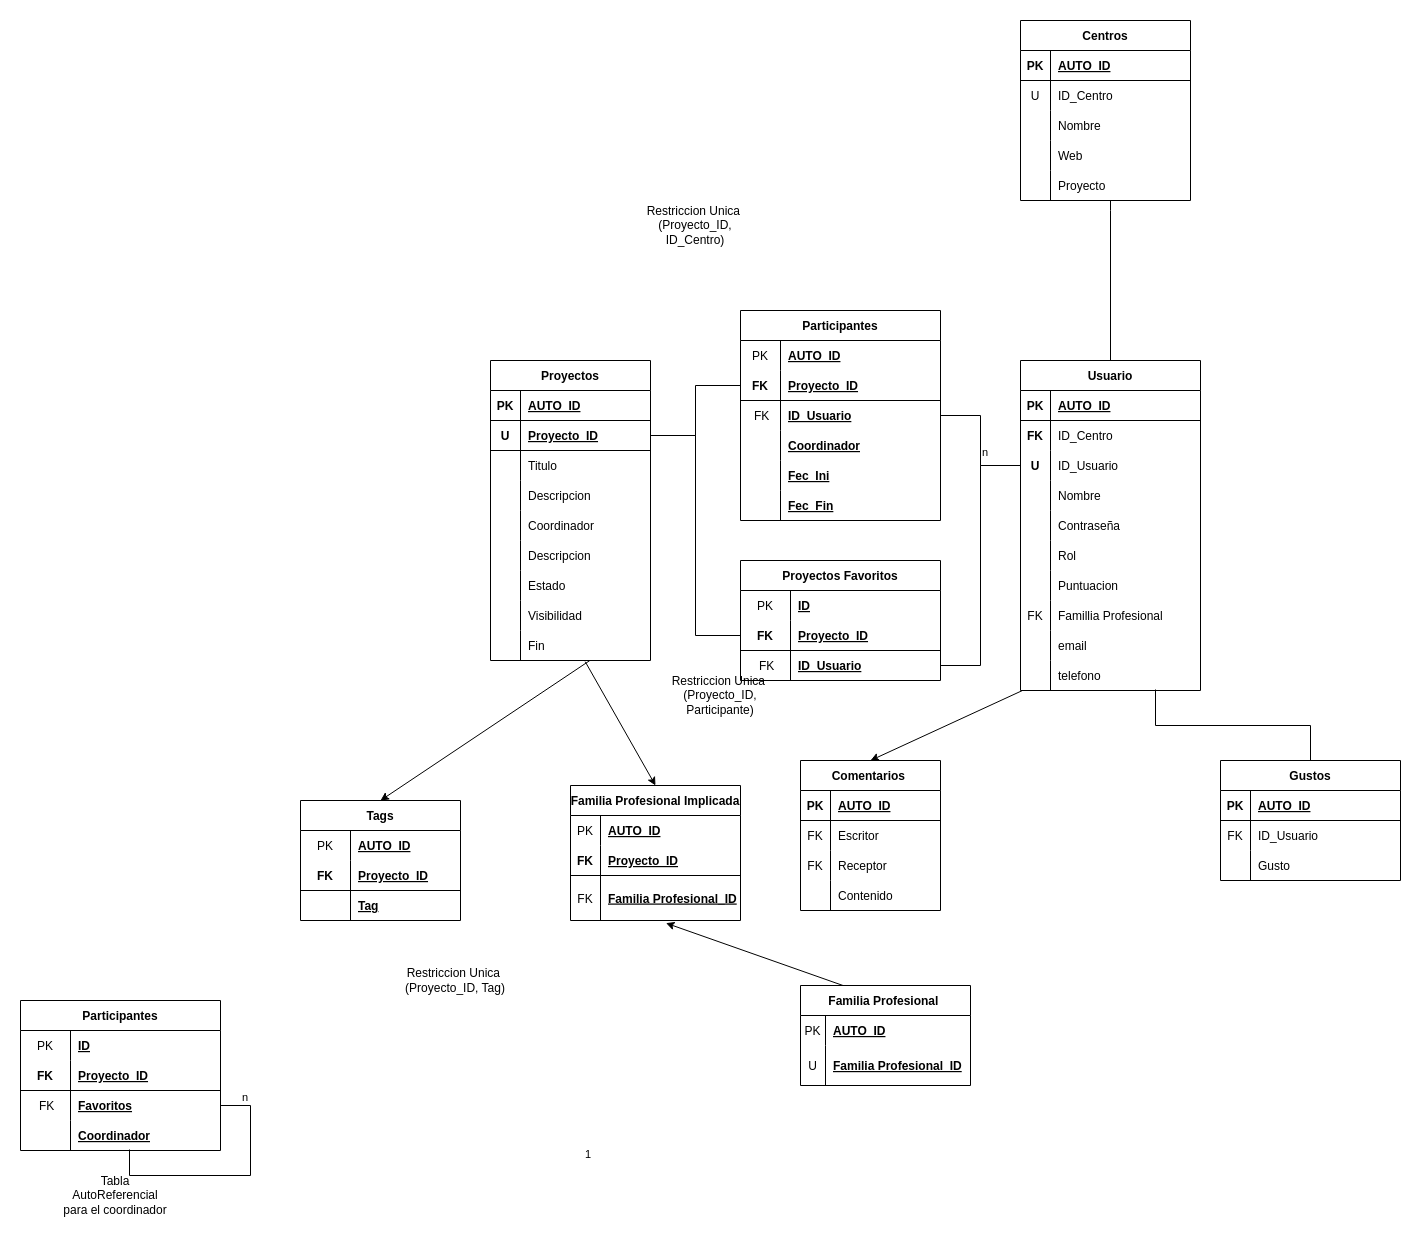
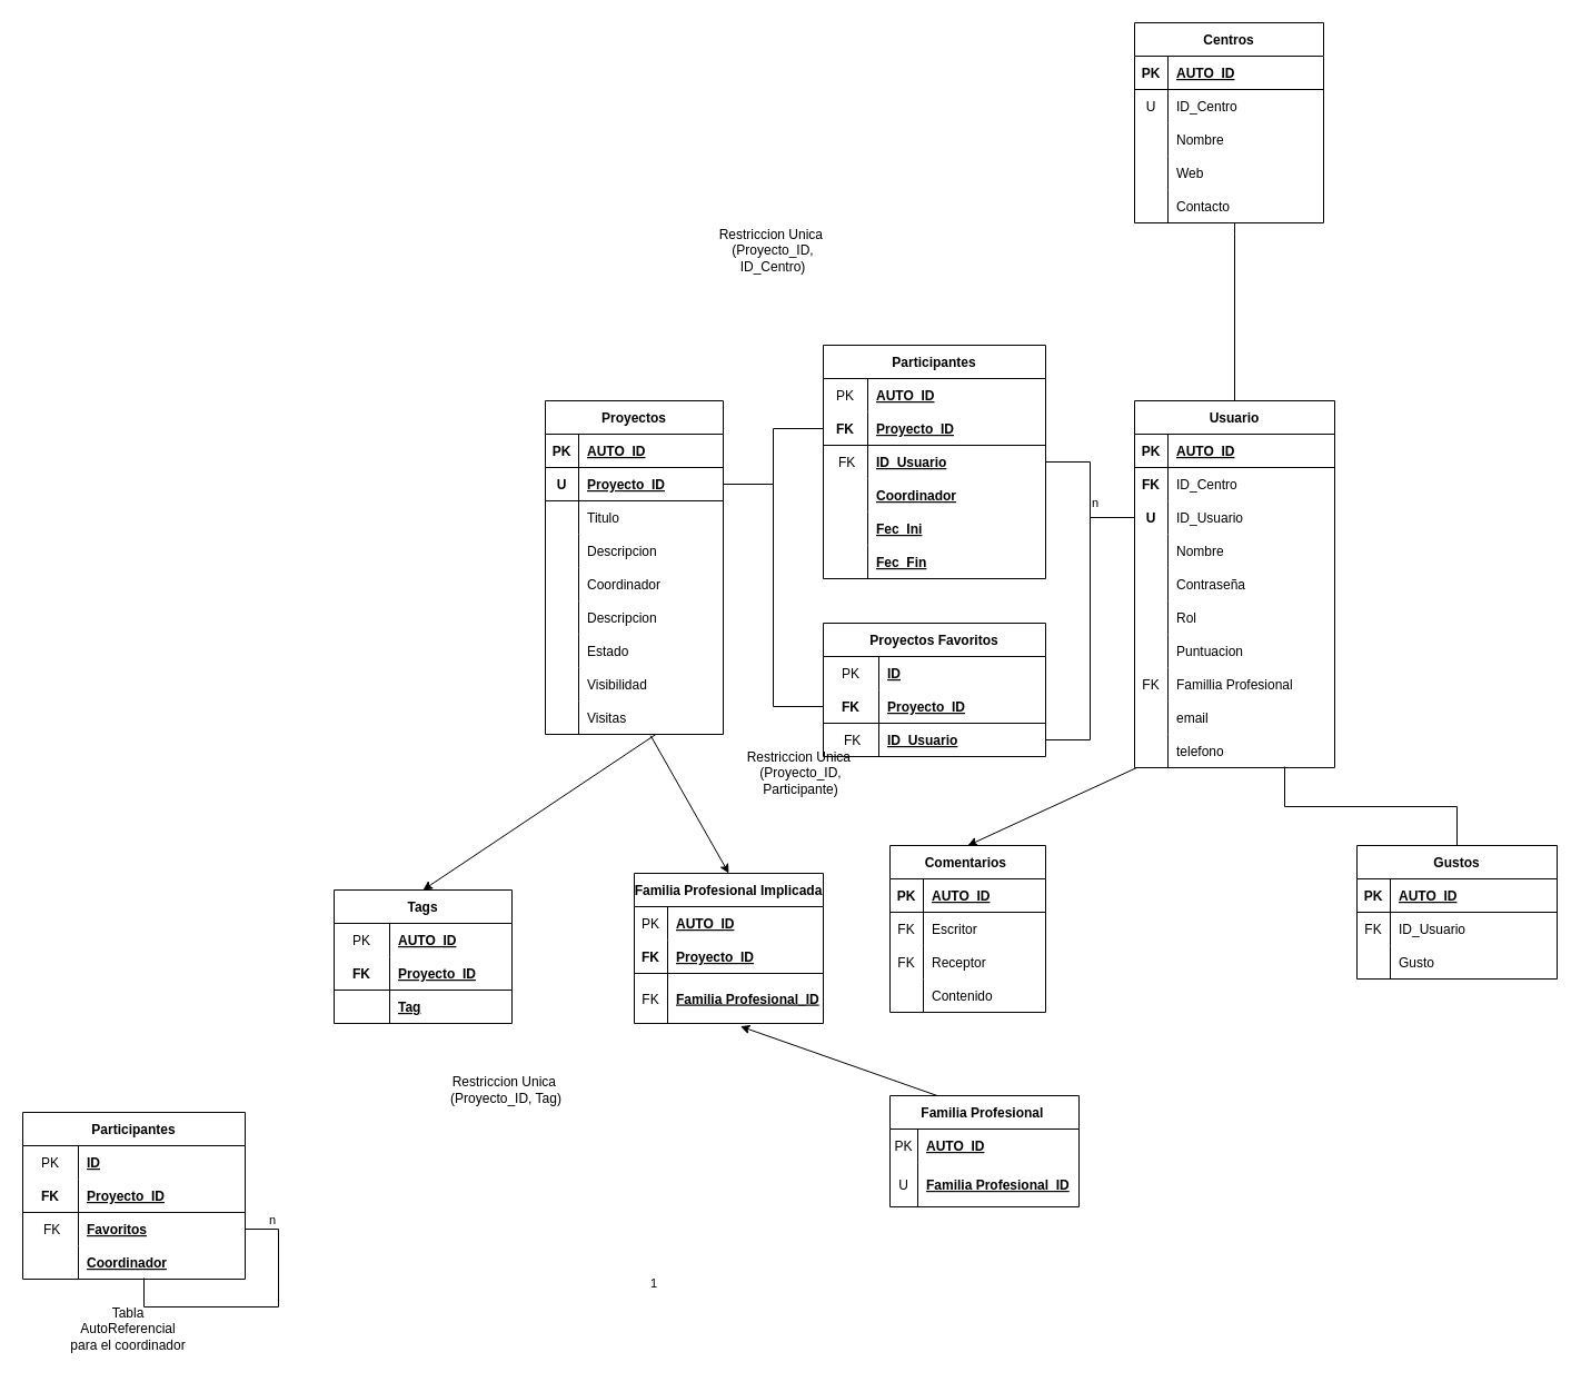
- <mxCell id="160" value="Proyecto" style="shape=partialRectangle;connectable=0;fillColor=none;top=0;left=0;bottom=0;right=0;align=left;spacingLeft=6;overflow=hidden;" parent="158" vertex="1"><mxGeometry x="30" width="140" height="30" as="geometry"><mxRectangle width="140" height="30" as="alternateBounds" /></mxGeometry></mxCell>
+ <mxCell id="160" value="Contacto" style="shape=partialRectangle;connectable=0;fillColor=none;top=0;left=0;bottom=0;right=0;align=left;spacingLeft=6;overflow=hidden;" parent="158" vertex="1"><mxGeometry x="30" width="140" height="30" as="geometry"><mxRectangle width="140" height="30" as="alternateBounds" /></mxGeometry></mxCell>
- <mxCell id="30" value="Fin" style="shape=partialRectangle;connectable=0;fillColor=none;top=0;left=0;bottom=0;right=0;align=left;spacingLeft=6;overflow=hidden;" vertex="1" parent="28"><mxGeometry x="30" width="130" height="30" as="geometry"><mxRectangle width="130" height="30" as="alternateBounds" /></mxGeometry></mxCell>
+ <mxCell id="30" value="Visitas" style="shape=partialRectangle;connectable=0;fillColor=none;top=0;left=0;bottom=0;right=0;align=left;spacingLeft=6;overflow=hidden;" vertex="1" parent="28"><mxGeometry x="30" width="130" height="30" as="geometry"><mxRectangle width="130" height="30" as="alternateBounds" /></mxGeometry></mxCell>
